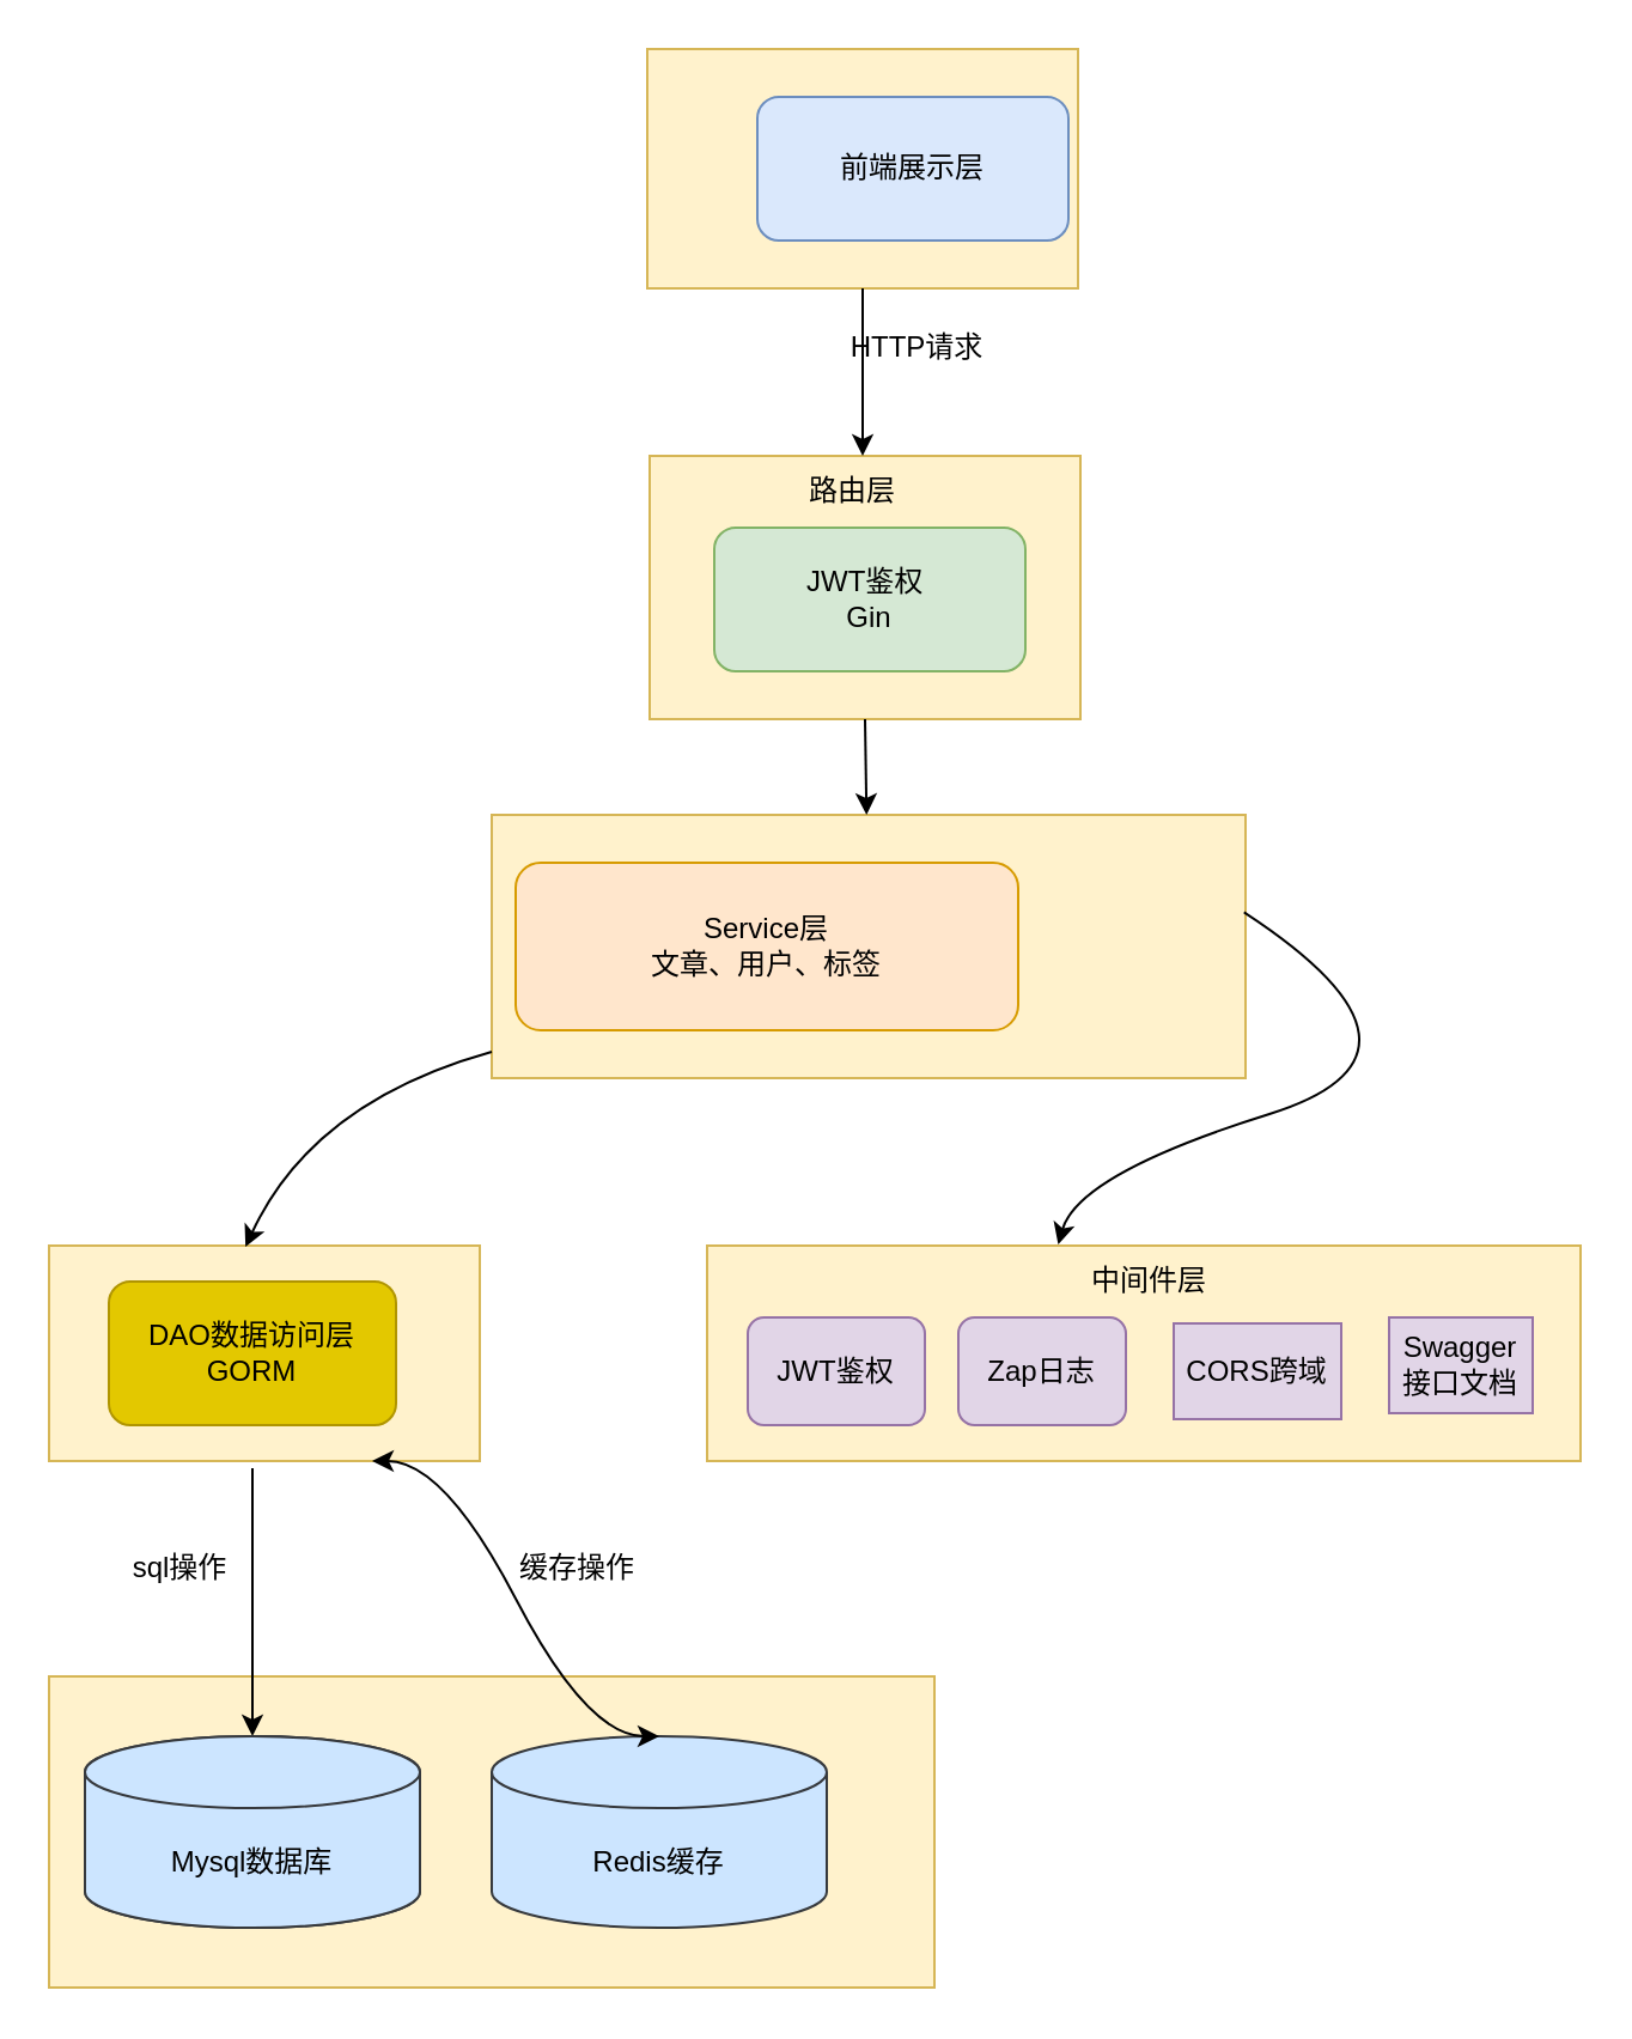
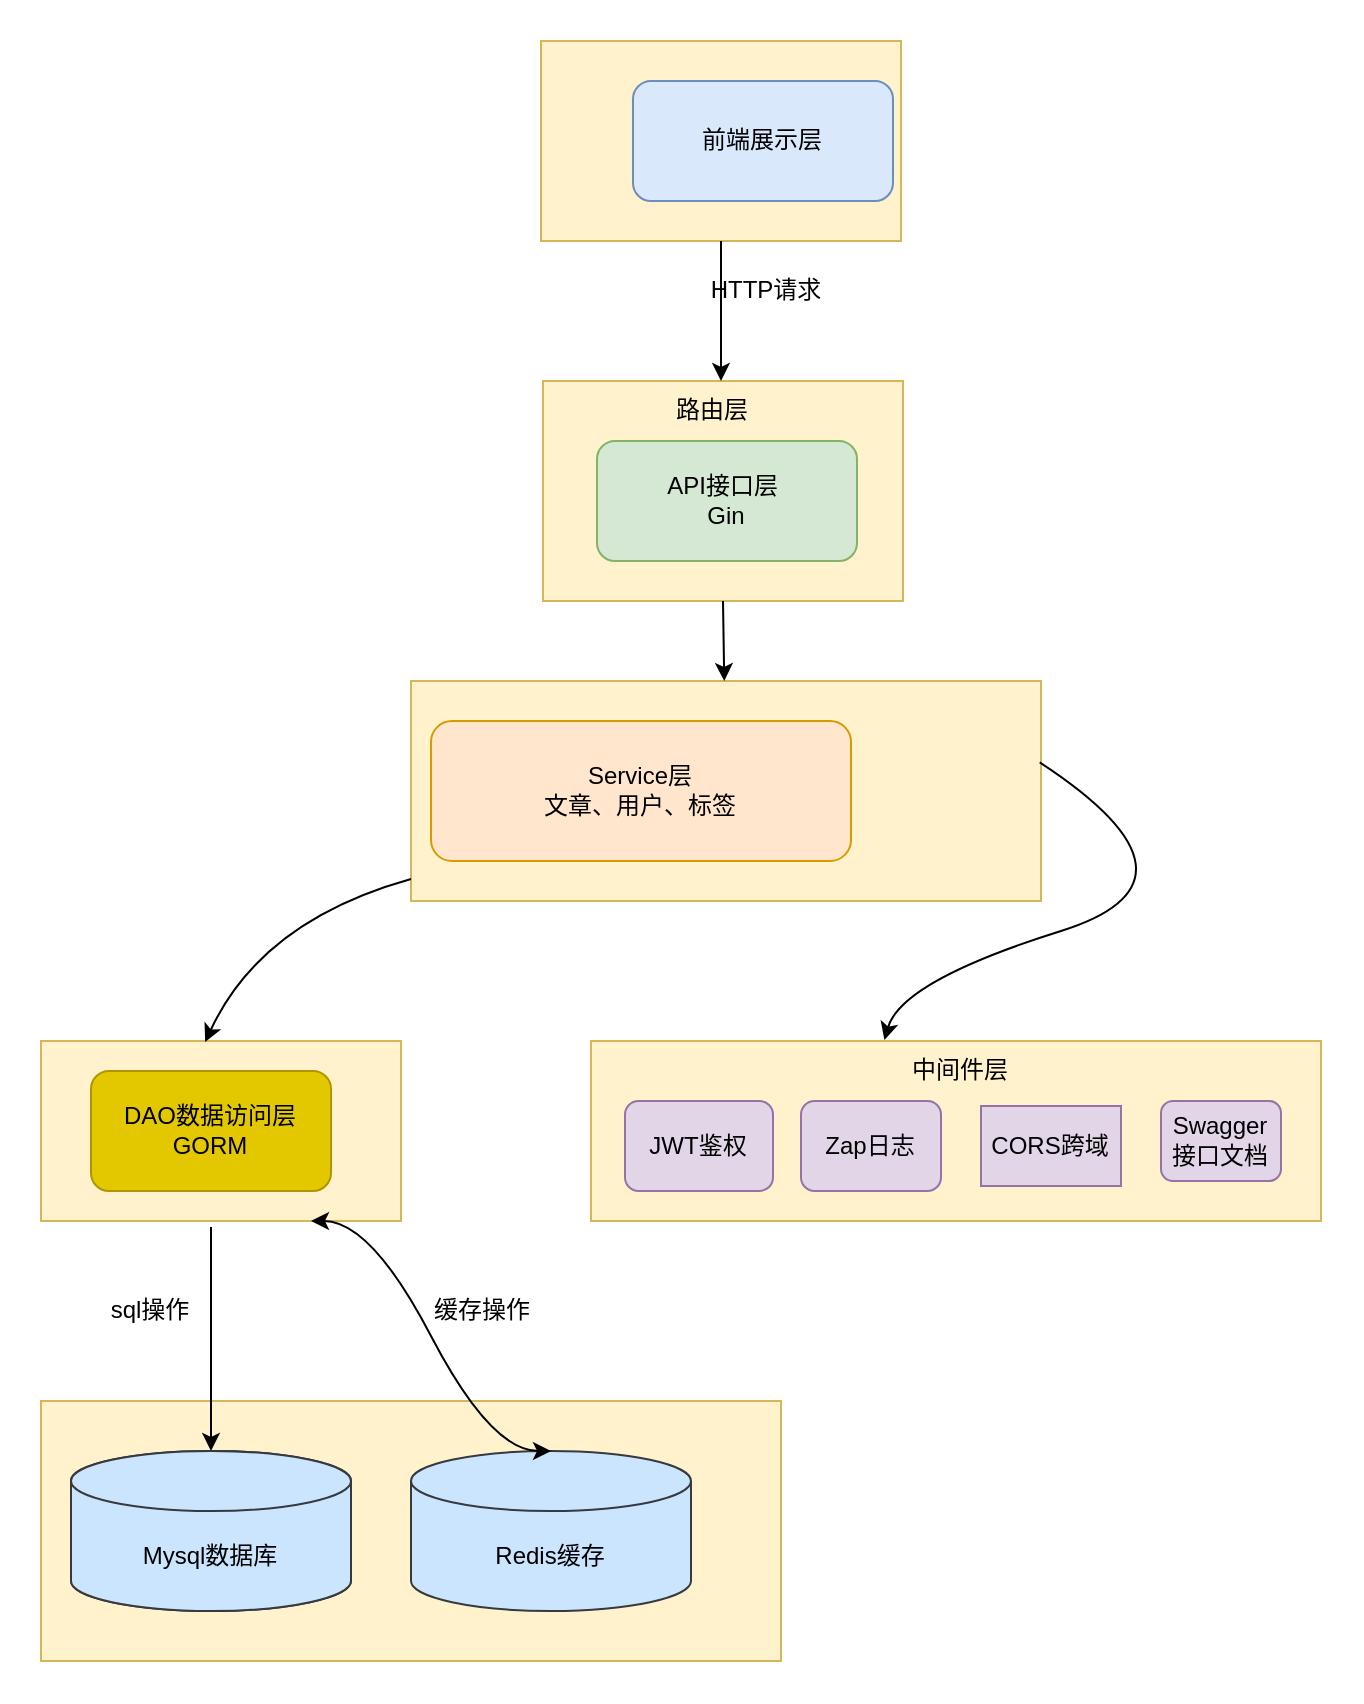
- <mxCell id="7" value="JWT鉴权&amp;nbsp;&lt;br&gt;Gin" style="rounded=1;whiteSpace=wrap;html=1;fillColor=#d5e8d4;strokeColor=#82b366;" parent="1" vertex="1"><mxGeometry x="298" y="220" width="130" height="60" as="geometry" /></mxCell>
+ <mxCell id="7" value="API接口层&amp;nbsp;&lt;br&gt;Gin" style="rounded=1;whiteSpace=wrap;html=1;fillColor=#d5e8d4;strokeColor=#82b366;" parent="1" vertex="1"><mxGeometry x="298" y="220" width="130" height="60" as="geometry" /></mxCell>
- <mxCell id="28" value="Swagger接口文档" style="whiteSpace=wrap;html=1;fillColor=#e1d5e7;strokeColor=#9673a6;rounded=0;" vertex="1" parent="1"><mxGeometry x="580" y="550" width="60" height="40" as="geometry" /></mxCell>
+ <mxCell id="28" value="Swagger接口文档" style="rounded=1;whiteSpace=wrap;html=1;fillColor=#e1d5e7;strokeColor=#9673a6;" vertex="1" parent="1"><mxGeometry x="580" y="550" width="60" height="40" as="geometry" /></mxCell>
